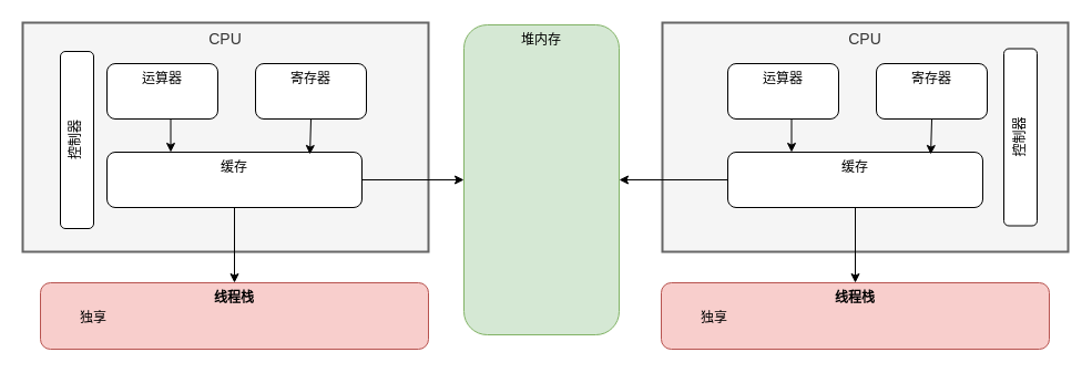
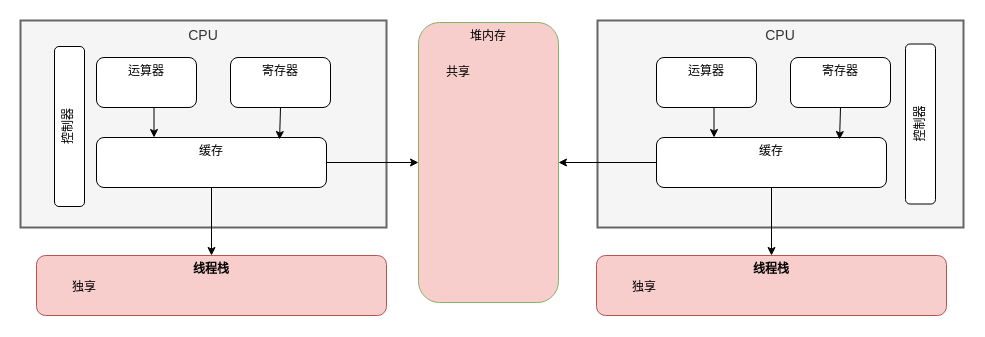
+ <mxCell id="14" value="共享" style="text;html=1;align=center;verticalAlign=middle;whiteSpace=wrap;rounded=0;" parent="1" vertex="1"><mxGeometry x="428" y="57" width="60" height="30" as="geometry" /></mxCell>
- <mxCell id="4" value="堆内存" style="rounded=1;whiteSpace=wrap;html=1;verticalAlign=top;fillColor=#d5e8d4;strokeColor=#82b366;" parent="1" vertex="1"><mxGeometry x="418" y="22" width="140" height="280" as="geometry" /></mxCell>
+ <mxCell id="4" value="堆内存" style="rounded=1;whiteSpace=wrap;html=1;verticalAlign=top;fillColor=#f8cecc;strokeColor=#82b366;" parent="1" vertex="1"><mxGeometry x="418" y="22" width="140" height="280" as="geometry" /></mxCell>
